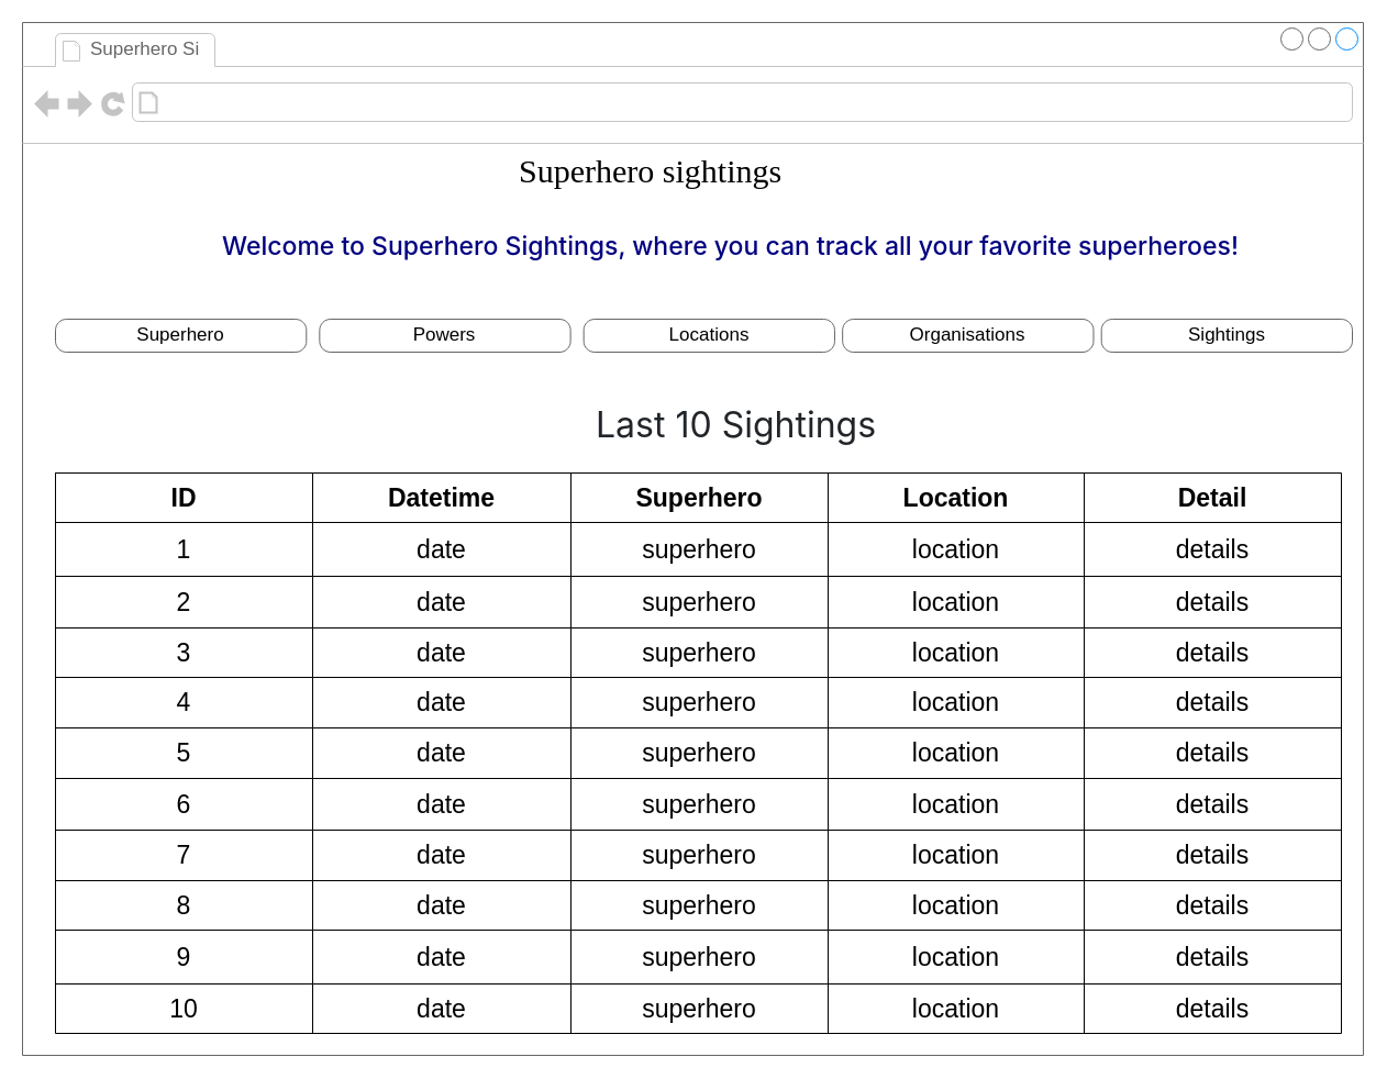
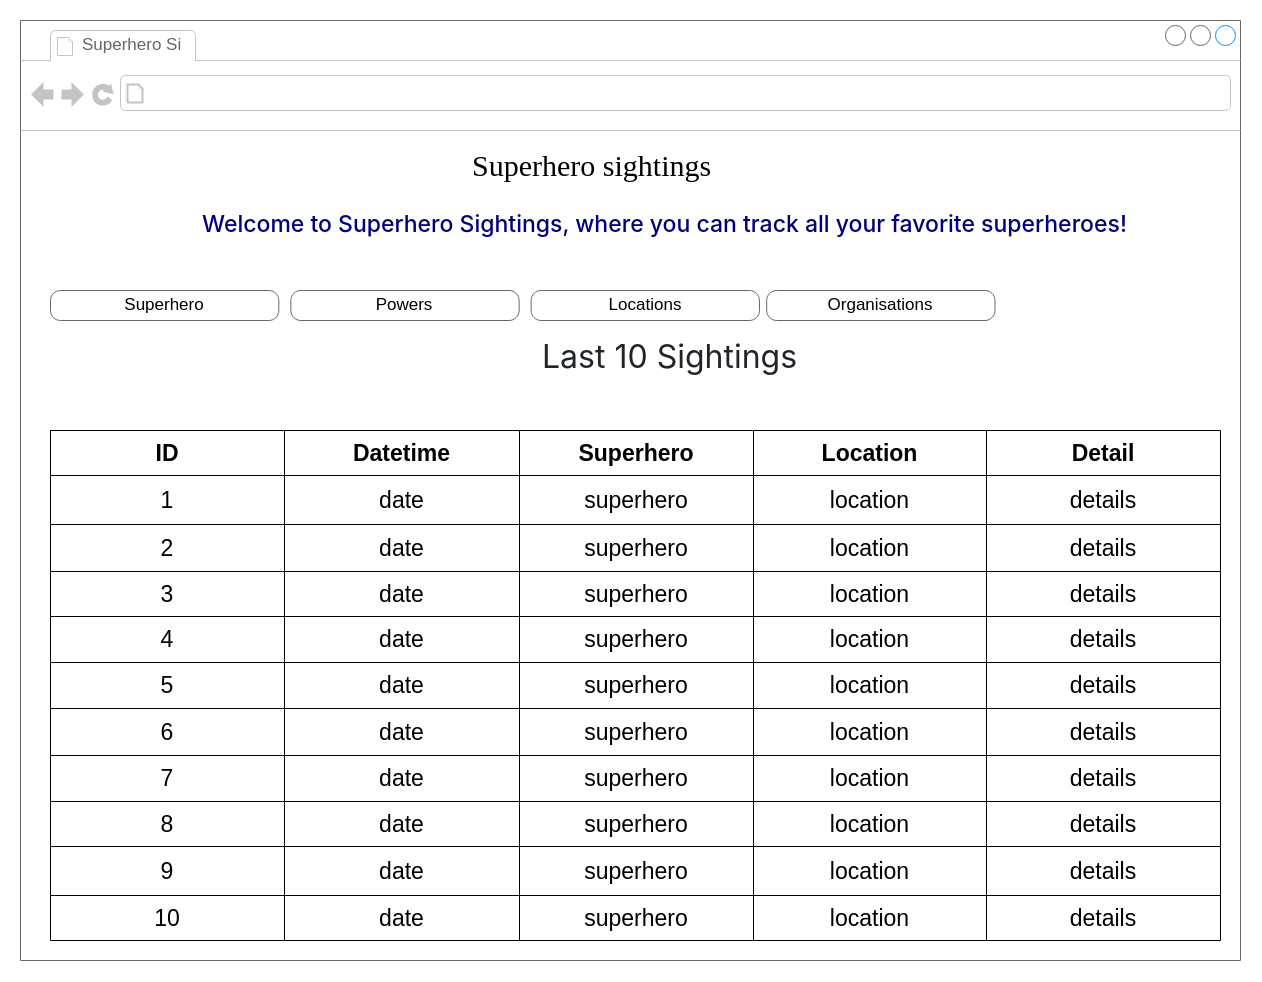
- <mxCell id="4" value="Superhero sightings" style="text;html=1;points=[];align=left;verticalAlign=top;spacingTop=-4;fontSize=30;fontFamily=Verdana" parent="2" vertex="1"><mxGeometry x="450" y="115" width="340" height="50" as="geometry" /></mxCell>
+ <mxCell id="4" value="Superhero sightings" style="text;html=1;points=[];align=left;verticalAlign=top;spacingTop=-4;fontSize=30;fontFamily=Verdana" parent="2" vertex="1"><mxGeometry x="450" y="125" width="340" height="50" as="geometry" /></mxCell>
- <mxCell id="79" value="Sightings" style="strokeWidth=1;shadow=0;dashed=0;align=center;html=1;shape=mxgraph.mockup.buttons.button;strokeColor=#666666;mainText=;buttonStyle=round;fontSize=17;fontStyle=0;fillColor=none;whiteSpace=wrap;rounded=0;labelBackgroundColor=none;" parent="74" vertex="1"><mxGeometry x="951.69" width="228.31" height="30" as="geometry" /></mxCell>
- <mxCell id="6" value="&lt;span style=&quot;color: rgb(33, 37, 41); font-family: -apple-system, BlinkMacSystemFont, &amp;quot;Segoe UI&amp;quot;, Roboto, &amp;quot;Helvetica Neue&amp;quot;, Arial, sans-serif, &amp;quot;Apple Color Emoji&amp;quot;, &amp;quot;Segoe UI Emoji&amp;quot;, &amp;quot;Segoe UI Symbol&amp;quot;, &amp;quot;Noto Color Emoji&amp;quot;; font-size: 32px; text-align: center;&quot;&gt;&lt;span style=&quot;background-color: rgb(255, 255, 255);&quot;&gt;Last 10 Sightings&lt;br&gt;&lt;/span&gt;&lt;br&gt;&lt;/span&gt;" style="text;html=1;points=[];align=left;verticalAlign=top;spacingTop=-4;fontSize=30;fontFamily=Verdana" parent="2" vertex="1"><mxGeometry x="520" y="345" width="340" height="50" as="geometry" /></mxCell>
+ <mxCell id="6" value="&lt;span style=&quot;color: rgb(33, 37, 41); font-family: -apple-system, BlinkMacSystemFont, &amp;quot;Segoe UI&amp;quot;, Roboto, &amp;quot;Helvetica Neue&amp;quot;, Arial, sans-serif, &amp;quot;Apple Color Emoji&amp;quot;, &amp;quot;Segoe UI Emoji&amp;quot;, &amp;quot;Segoe UI Symbol&amp;quot;, &amp;quot;Noto Color Emoji&amp;quot;; font-size: 32px; text-align: center;&quot;&gt;&lt;span style=&quot;background-color: rgb(255, 255, 255);&quot;&gt;Last 10 Sightings&lt;br&gt;&lt;/span&gt;&lt;br&gt;&lt;/span&gt;" style="text;html=1;points=[];align=left;verticalAlign=top;spacingTop=-4;fontSize=30;fontFamily=Verdana" parent="2" vertex="1"><mxGeometry x="520" y="315" width="340" height="50" as="geometry" /></mxCell>
